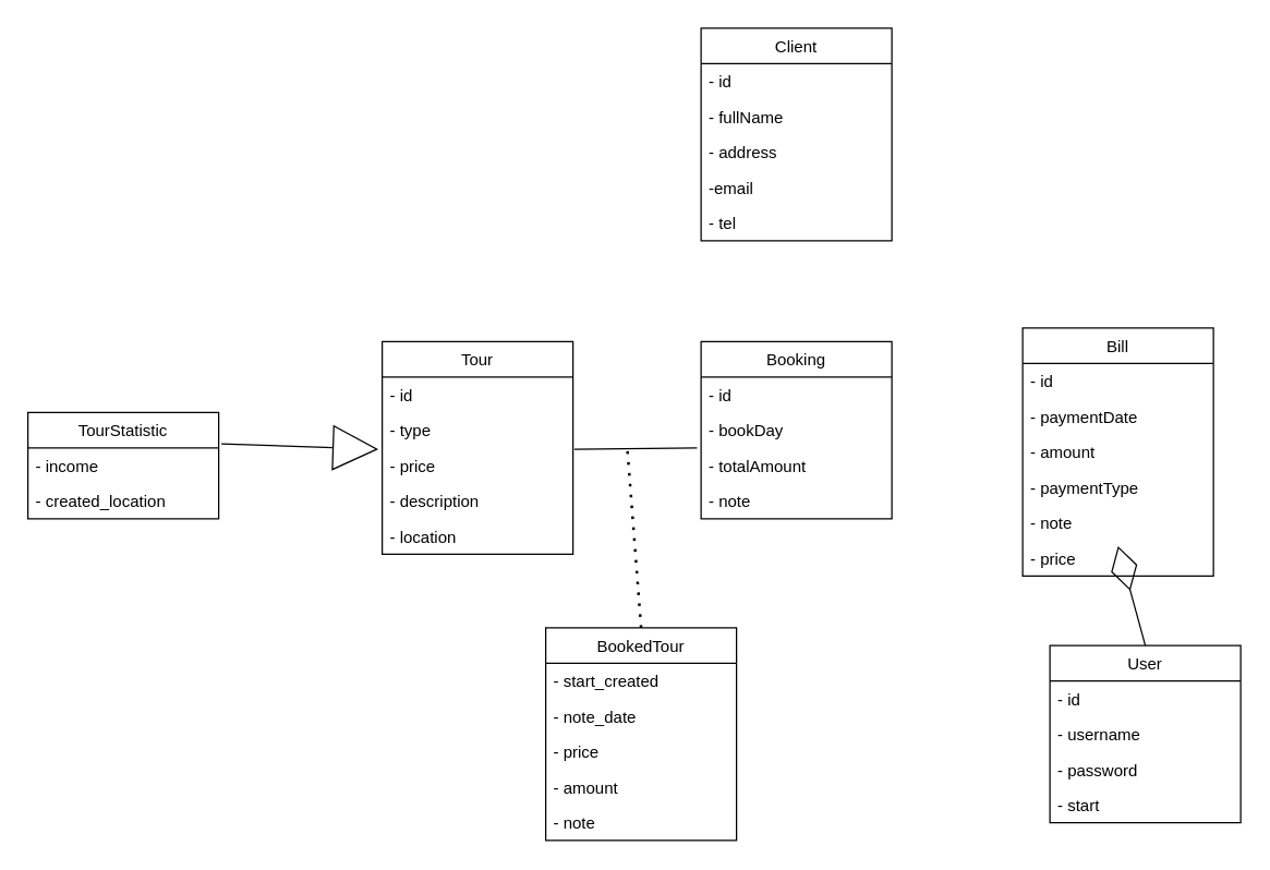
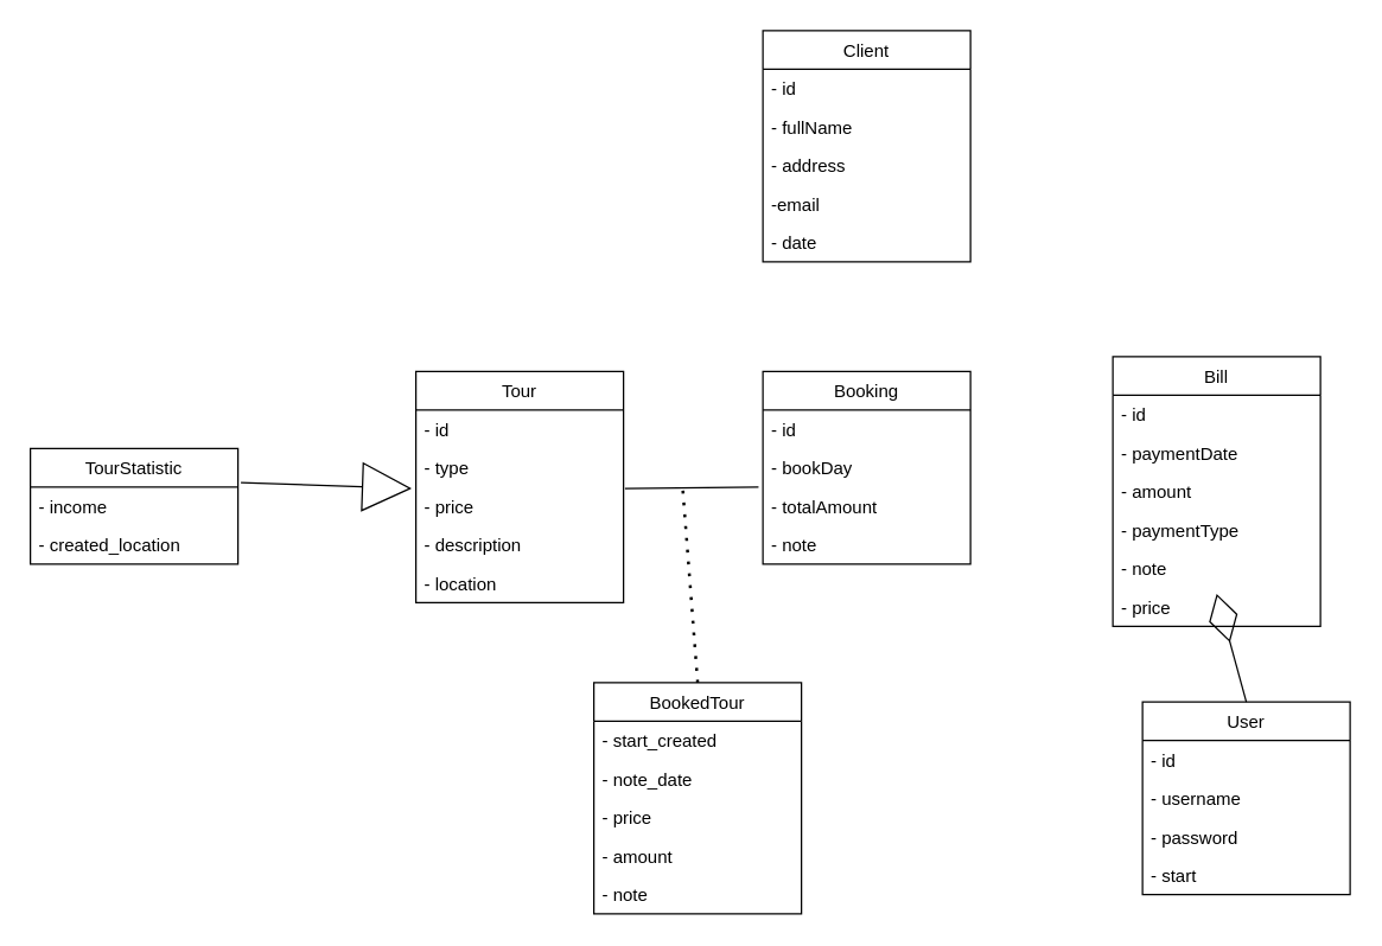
- <mxCell id="7" value="- tel" style="text;strokeColor=none;fillColor=none;align=left;verticalAlign=top;spacingLeft=4;spacingRight=4;overflow=hidden;rotatable=0;points=[[0,0.5],[1,0.5]];portConstraint=eastwest;" vertex="1" parent="2"><mxGeometry y="130" width="140" height="26" as="geometry" /></mxCell>
+ <mxCell id="7" value="- date" style="text;strokeColor=none;fillColor=none;align=left;verticalAlign=top;spacingLeft=4;spacingRight=4;overflow=hidden;rotatable=0;points=[[0,0.5],[1,0.5]];portConstraint=eastwest;" vertex="1" parent="2"><mxGeometry y="130" width="140" height="26" as="geometry" /></mxCell>
